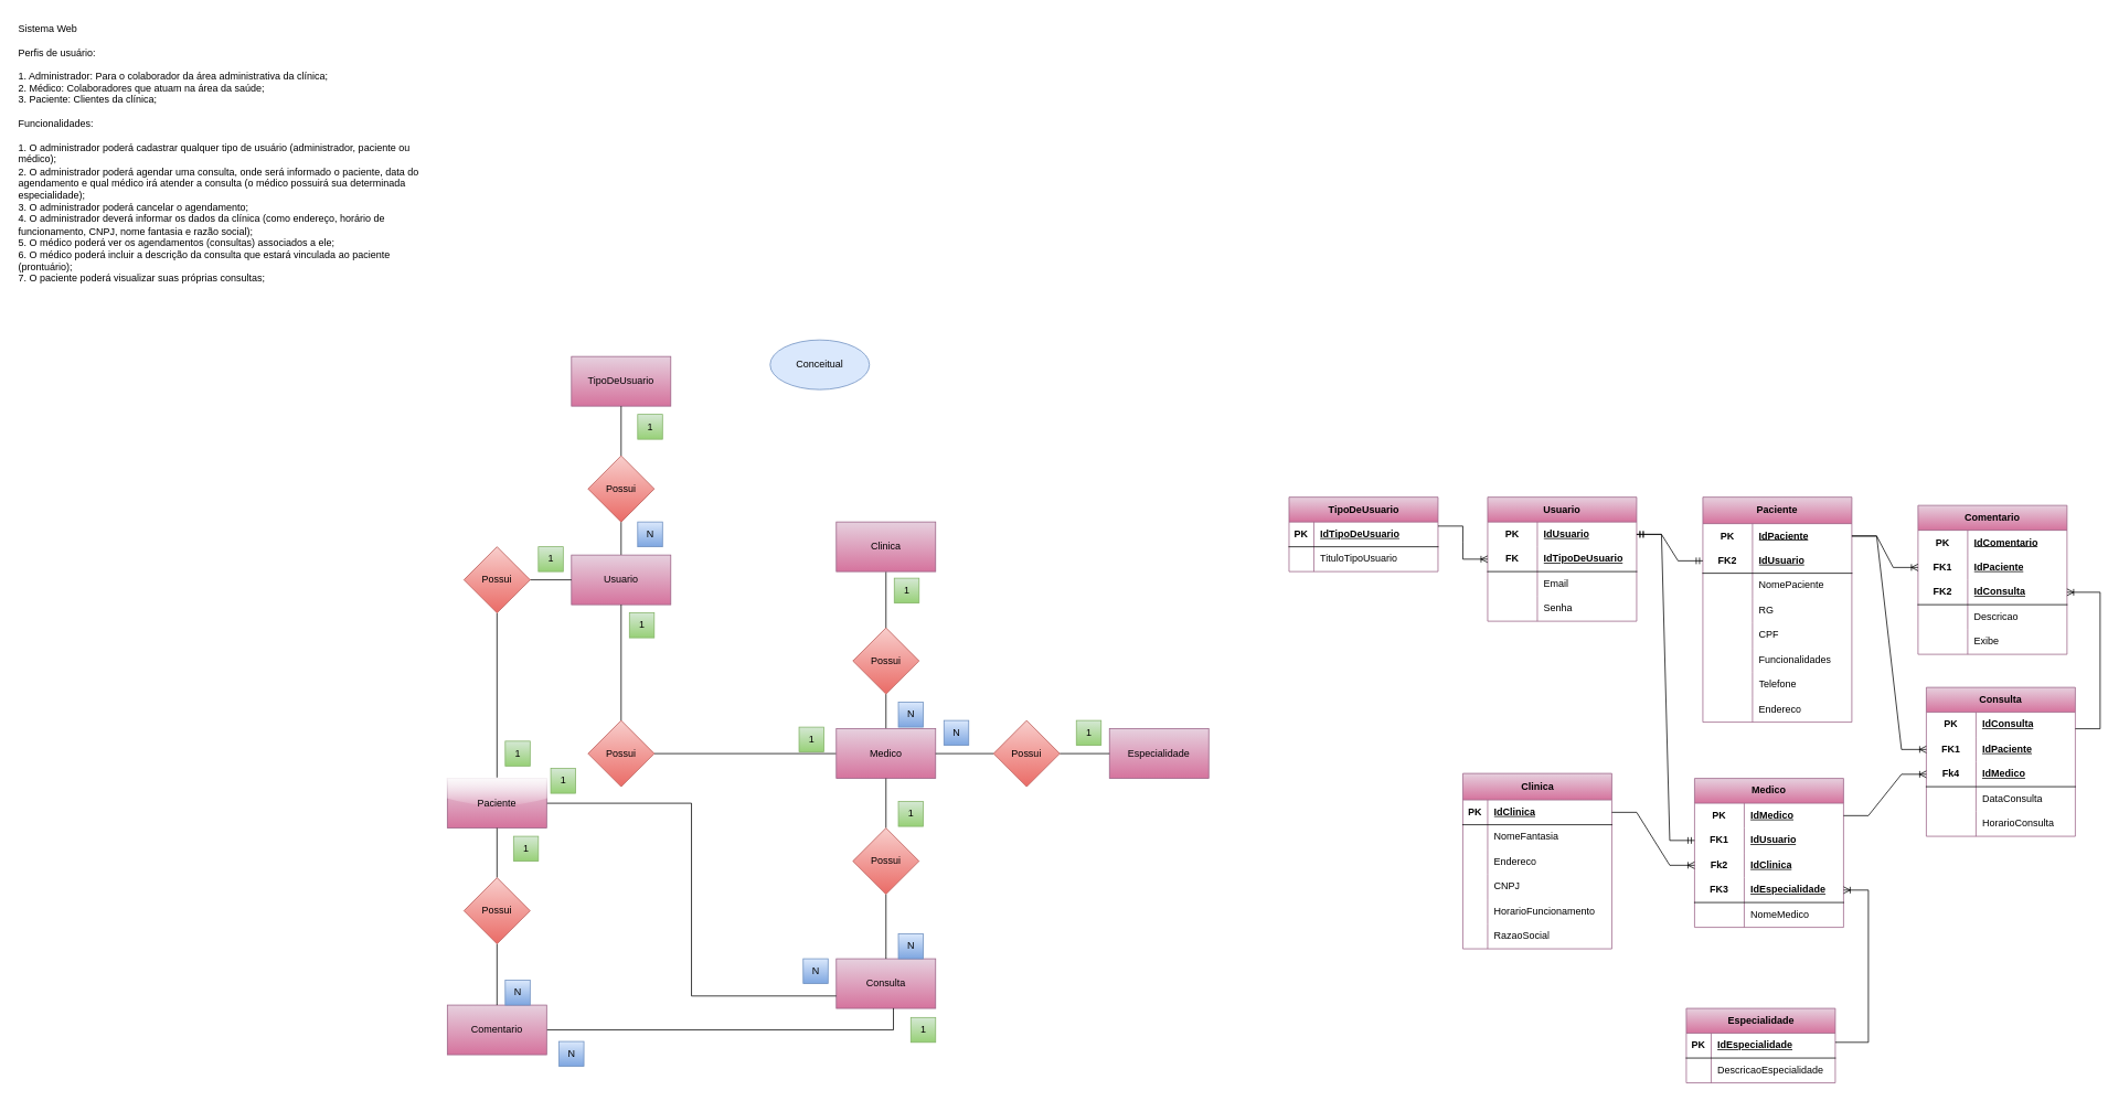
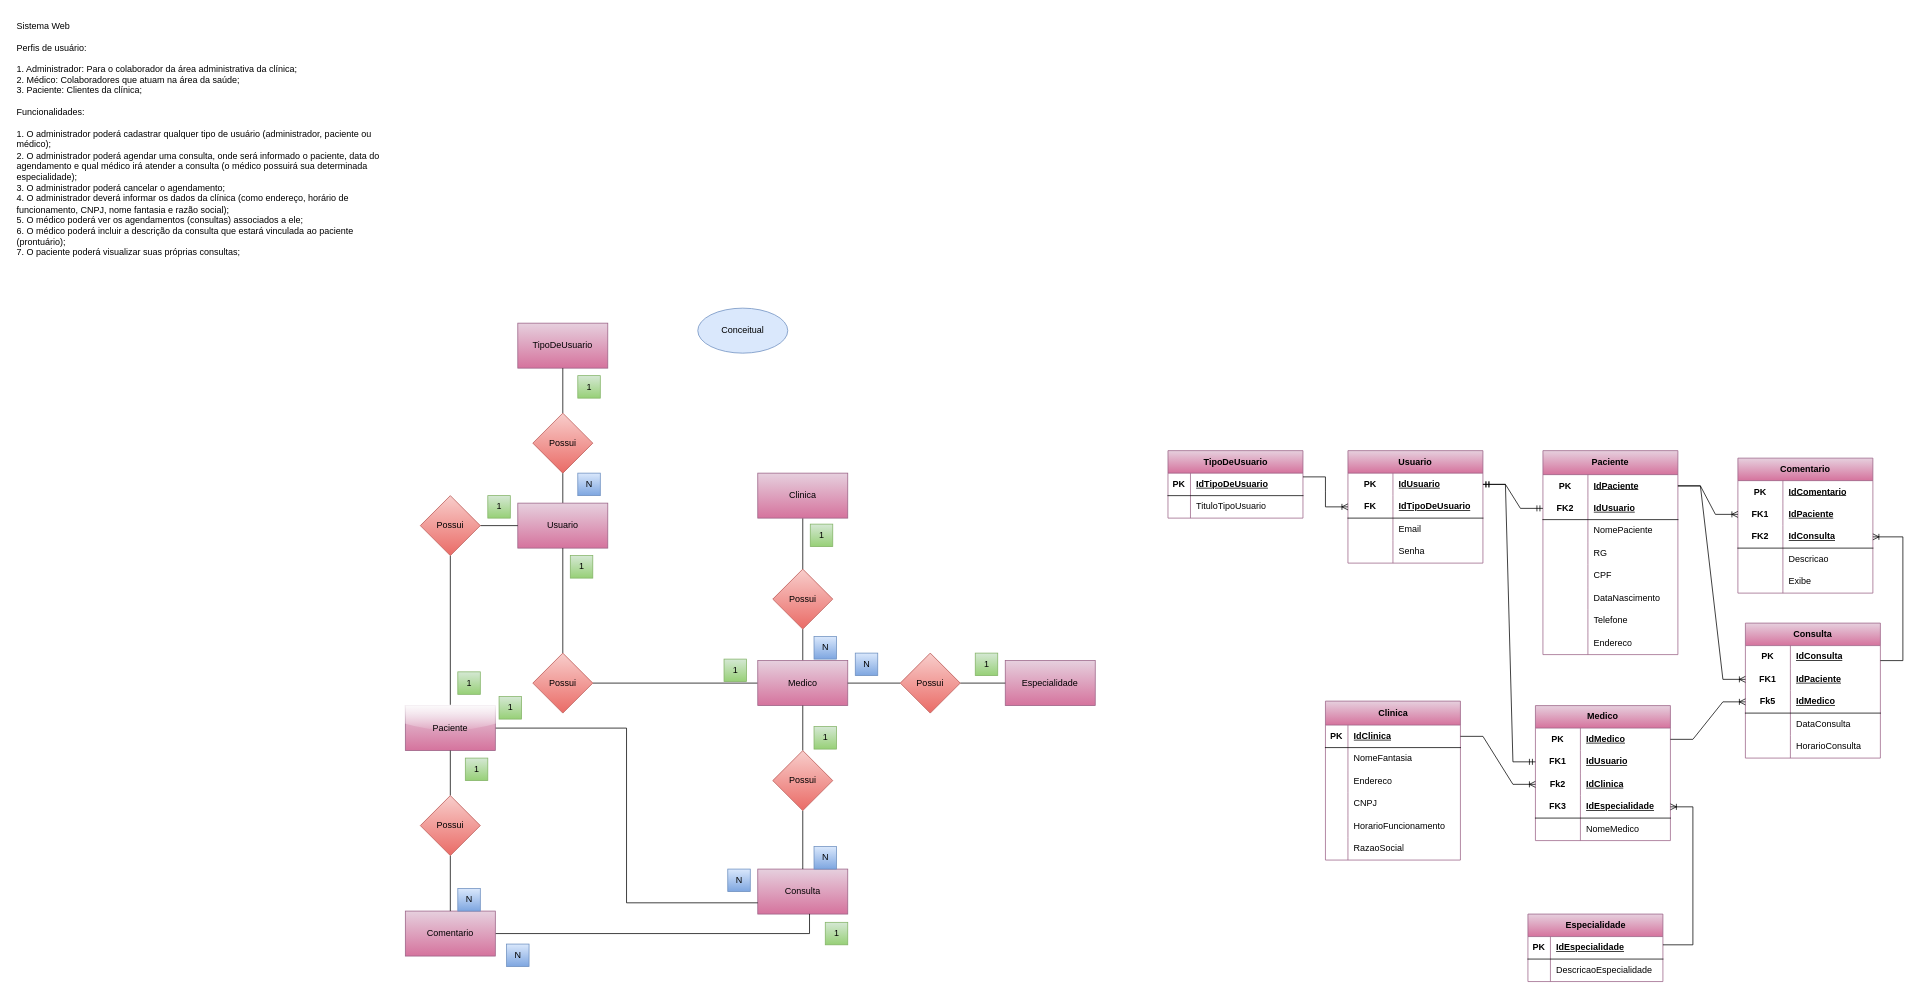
- <mxCell id="111" value="Funcionalidades" style="shape=partialRectangle;connectable=0;fillColor=none;top=0;left=0;bottom=0;right=0;align=left;spacingLeft=6;overflow=hidden;html=1;whiteSpace=wrap;" parent="109" vertex="1"><mxGeometry x="60" width="120" height="30" as="geometry"><mxRectangle width="120" height="30" as="alternateBounds" /></mxGeometry></mxCell>
+ <mxCell id="111" value="DataNascimento" style="shape=partialRectangle;connectable=0;fillColor=none;top=0;left=0;bottom=0;right=0;align=left;spacingLeft=6;overflow=hidden;html=1;whiteSpace=wrap;" parent="109" vertex="1"><mxGeometry x="60" width="120" height="30" as="geometry"><mxRectangle width="120" height="30" as="alternateBounds" /></mxGeometry></mxCell>
- <mxCell id="161" value="Fk4" style="shape=partialRectangle;connectable=0;fillColor=none;top=0;left=0;bottom=0;right=0;fontStyle=1;overflow=hidden;html=1;whiteSpace=wrap;" parent="160" vertex="1"><mxGeometry width="60" height="30" as="geometry"><mxRectangle width="60" height="30" as="alternateBounds" /></mxGeometry></mxCell>
+ <mxCell id="161" value="Fk5" style="shape=partialRectangle;connectable=0;fillColor=none;top=0;left=0;bottom=0;right=0;fontStyle=1;overflow=hidden;html=1;whiteSpace=wrap;" parent="160" vertex="1"><mxGeometry width="60" height="30" as="geometry"><mxRectangle width="60" height="30" as="alternateBounds" /></mxGeometry></mxCell>
